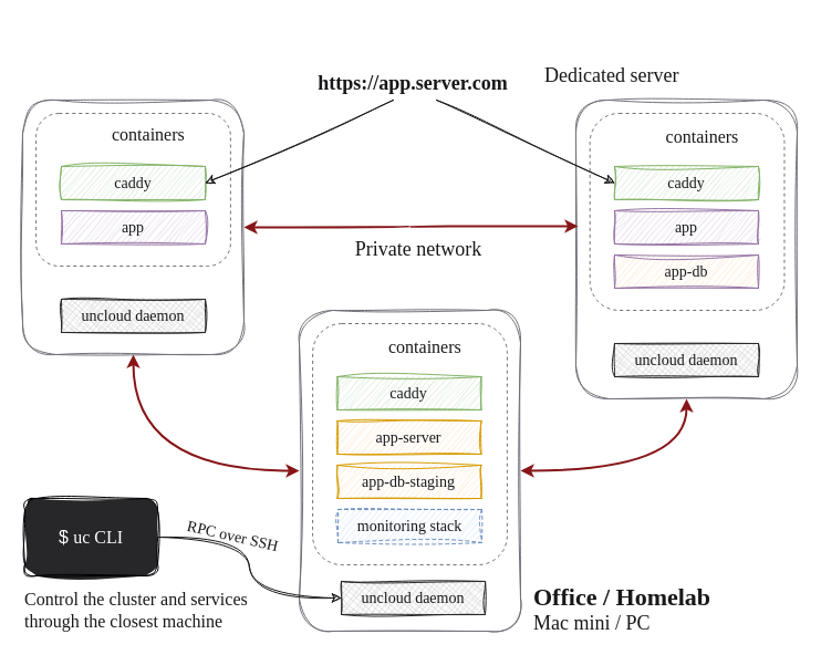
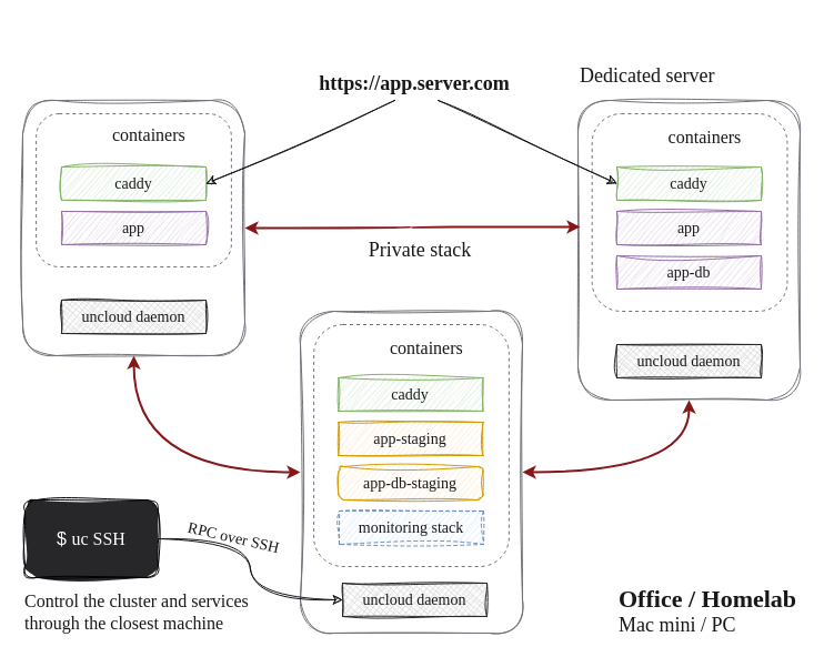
- <mxCell id="6" value="&lt;font face=&quot;Indie Flower&quot;&gt;Dedicated server&lt;br&gt;&lt;/font&gt;" style="text;html=1;align=left;verticalAlign=middle;whiteSpace=wrap;rounded=0;fontSize=18;fontColor=#18181B;" vertex="1" parent="1"><mxGeometry x="490" y="53" width="170" height="30" as="geometry" /></mxCell>
+ <mxCell id="6" value="&lt;font face=&quot;Indie Flower&quot;&gt;Dedicated server&lt;br&gt;&lt;/font&gt;" style="text;html=1;align=left;verticalAlign=middle;whiteSpace=wrap;rounded=0;fontSize=18;fontColor=#18181B;" vertex="1" parent="1"><mxGeometry x="520" y="53" width="170" height="30" as="geometry" /></mxCell>
- <mxCell id="13" value="&lt;font face=&quot;Indie Flower&quot;&gt;Private network&lt;br&gt;&lt;/font&gt;" style="text;html=1;align=center;verticalAlign=middle;whiteSpace=wrap;rounded=0;fontSize=18;fontColor=#18181B;" vertex="1" parent="1"><mxGeometry x="318" y="210" width="120" height="30" as="geometry" /></mxCell>
+ <mxCell id="13" value="&lt;font face=&quot;Indie Flower&quot;&gt;Private stack&lt;br&gt;&lt;/font&gt;" style="text;html=1;align=center;verticalAlign=middle;whiteSpace=wrap;rounded=0;fontSize=18;fontColor=#18181B;" vertex="1" parent="1"><mxGeometry x="318" y="210" width="120" height="30" as="geometry" /></mxCell>
- <mxCell id="31" value="&lt;font face=&quot;Indie Flower&quot;&gt;app-db&lt;/font&gt;" style="rounded=0;whiteSpace=wrap;html=1;strokeWidth=1;fillStyle=hachure;sketch=1;curveFitting=1;jiggle=2;fillColor=#ffe6cc;labelBackgroundColor=none;labelBorderColor=none;textShadow=0;fontSize=14;align=center;verticalAlign=middle;strokeColor=#9673a6;fontColor=#18181B;" vertex="1" parent="1"><mxGeometry x="555" y="230" width="130" height="30" as="geometry" /></mxCell>
+ <mxCell id="31" value="&lt;font face=&quot;Indie Flower&quot;&gt;app-db&lt;/font&gt;" style="rounded=0;whiteSpace=wrap;html=1;strokeWidth=1;fillStyle=hachure;sketch=1;curveFitting=1;jiggle=2;fillColor=#e1d5e7;labelBackgroundColor=none;labelBorderColor=none;textShadow=0;fontSize=14;align=center;verticalAlign=middle;strokeColor=#9673a6;fontColor=#18181B;" vertex="1" parent="1"><mxGeometry x="555" y="230" width="130" height="30" as="geometry" /></mxCell>
- <mxCell id="35" value="&lt;font face=&quot;Indie Flower&quot;&gt;app-server&lt;/font&gt;" style="rounded=0;whiteSpace=wrap;html=1;strokeWidth=1;fillStyle=hachure;sketch=1;curveFitting=1;jiggle=2;fillColor=#ffe6cc;labelBackgroundColor=none;labelBorderColor=none;textShadow=0;fontSize=14;align=center;verticalAlign=middle;strokeColor=#d79b00;fontColor=#18181B;" vertex="1" parent="1"><mxGeometry x="304.43" y="380" width="130" height="30" as="geometry" /></mxCell>
+ <mxCell id="35" value="&lt;font face=&quot;Indie Flower&quot;&gt;app-staging&lt;/font&gt;" style="rounded=0;whiteSpace=wrap;html=1;strokeWidth=1;fillStyle=hachure;sketch=1;curveFitting=1;jiggle=2;fillColor=#ffe6cc;labelBackgroundColor=none;labelBorderColor=none;textShadow=0;fontSize=14;align=center;verticalAlign=middle;strokeColor=#d79b00;fontColor=#18181B;" vertex="1" parent="1"><mxGeometry x="304.43" y="380" width="130" height="30" as="geometry" /></mxCell>
- <mxCell id="36" value="&lt;font face=&quot;Indie Flower&quot;&gt;app-db-staging&lt;/font&gt;" style="rounded=0;whiteSpace=wrap;html=1;strokeWidth=1;fillStyle=hachure;sketch=1;curveFitting=1;jiggle=2;fillColor=#ffe6cc;labelBackgroundColor=none;labelBorderColor=none;textShadow=0;fontSize=14;align=center;verticalAlign=middle;strokeColor=#d79b00;fontColor=#18181B;" vertex="1" parent="1"><mxGeometry x="304.43" y="420" width="130" height="30" as="geometry" /></mxCell>
+ <mxCell id="36" value="&lt;font face=&quot;Indie Flower&quot;&gt;app-db-staging&lt;/font&gt;" style="whiteSpace=wrap;html=1;strokeWidth=1;fillStyle=hachure;sketch=1;curveFitting=1;jiggle=2;fillColor=#ffe6cc;labelBackgroundColor=none;labelBorderColor=none;textShadow=0;fontSize=14;align=center;verticalAlign=middle;strokeColor=#d79b00;fontColor=#18181B;rounded=1;" vertex="1" parent="1"><mxGeometry x="304.43" y="420" width="130" height="30" as="geometry" /></mxCell>
- <mxCell id="9" value="$ &lt;font face=&quot;JetBrains Mono&quot; data-font-src=&quot;https://fonts.googleapis.com/css?family=JetBrains+Mono&quot;&gt;uc CLI&lt;br&gt;&lt;/font&gt;" style="rounded=1;whiteSpace=wrap;html=1;sketch=1;curveFitting=1;jiggle=2;strokeWidth=1;fontColor=#FFFFFF;fillColor=#27272A;fillStyle=solid;fontSize=16;" vertex="1" parent="1"><mxGeometry x="22" y="450" width="120" height="70" as="geometry" /></mxCell>
+ <mxCell id="9" value="$ &lt;font face=&quot;JetBrains Mono&quot; data-font-src=&quot;https://fonts.googleapis.com/css?family=JetBrains+Mono&quot;&gt;uc SSH&lt;br&gt;&lt;/font&gt;" style="rounded=1;whiteSpace=wrap;html=1;sketch=1;curveFitting=1;jiggle=2;strokeWidth=1;fontColor=#FFFFFF;fillColor=#27272A;fillStyle=solid;fontSize=16;" vertex="1" parent="1"><mxGeometry x="22" y="450" width="120" height="70" as="geometry" /></mxCell>
- <mxCell id="8" value="&lt;div&gt;&lt;font face=&quot;Indie Flower&quot; style=&quot;font-size: 22px;&quot;&gt;&lt;b&gt;Office / Homelab&lt;/b&gt;&lt;/font&gt;&lt;/div&gt;&lt;div&gt;&lt;font face=&quot;Indie Flower&quot;&gt;Mac mini / PC&lt;br&gt;&lt;/font&gt;&lt;/div&gt;" style="text;html=1;align=left;verticalAlign=middle;whiteSpace=wrap;rounded=0;fontSize=18;fontColor=#18181B;" vertex="1" parent="1"><mxGeometry x="480" y="535" width="170" height="30" as="geometry" /></mxCell>
+ <mxCell id="8" value="&lt;div&gt;&lt;font face=&quot;Indie Flower&quot; style=&quot;font-size: 22px;&quot;&gt;&lt;b&gt;Office / Homelab&lt;/b&gt;&lt;/font&gt;&lt;/div&gt;&lt;div&gt;&lt;font face=&quot;Indie Flower&quot;&gt;Mac mini / PC&lt;br&gt;&lt;/font&gt;&lt;/div&gt;" style="text;html=1;align=left;verticalAlign=middle;whiteSpace=wrap;rounded=0;fontSize=18;fontColor=#18181B;" vertex="1" parent="1"><mxGeometry x="555" y="535" width="170" height="30" as="geometry" /></mxCell>
